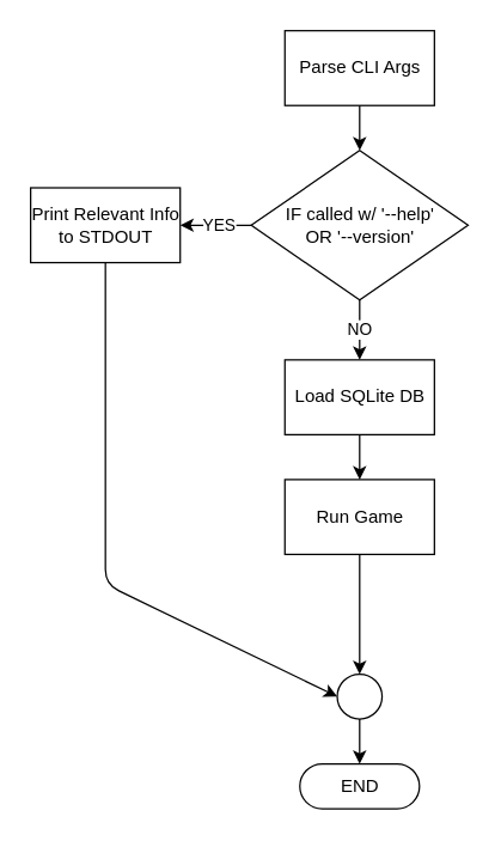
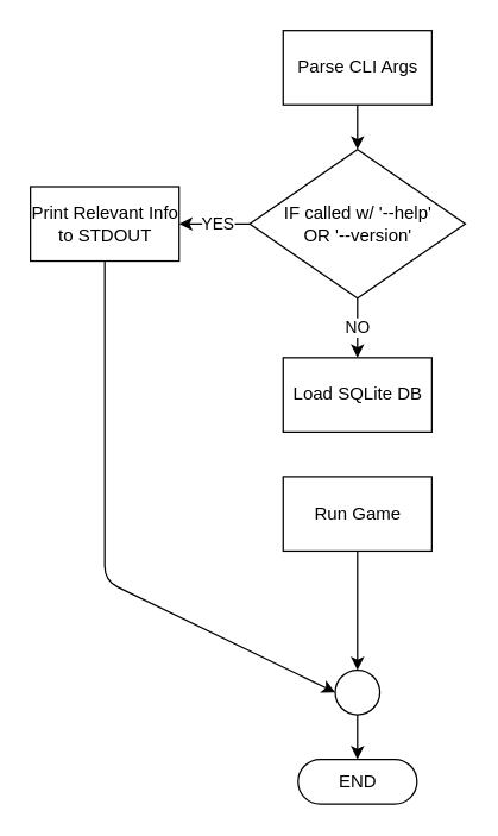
- <mxCell id="15" value="" style="endArrow=classic;html=1;exitX=0.5;exitY=1;exitDx=0;exitDy=0;entryX=0.5;entryY=0;entryDx=0;entryDy=0;" edge="1" parent="1" source="10" target="14"><mxGeometry width="50" height="50" relative="1" as="geometry"><mxPoint x="220" y="360" as="sourcePoint" /><mxPoint x="270" y="310" as="targetPoint" /></mxGeometry></mxCell>
